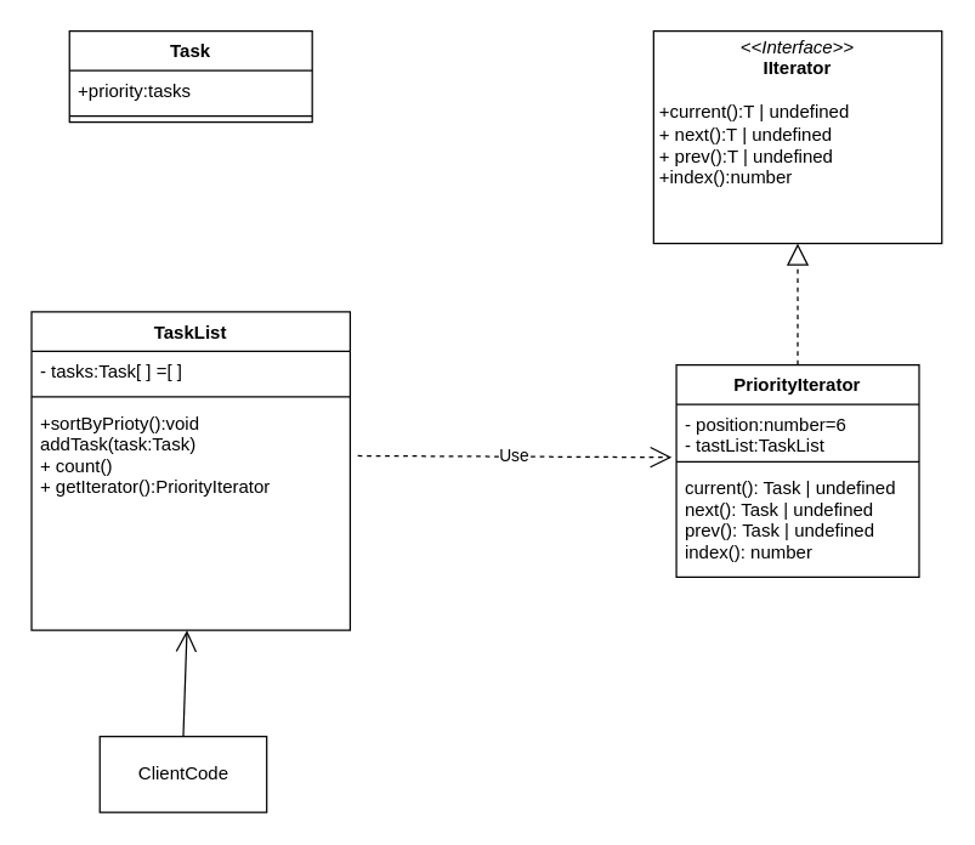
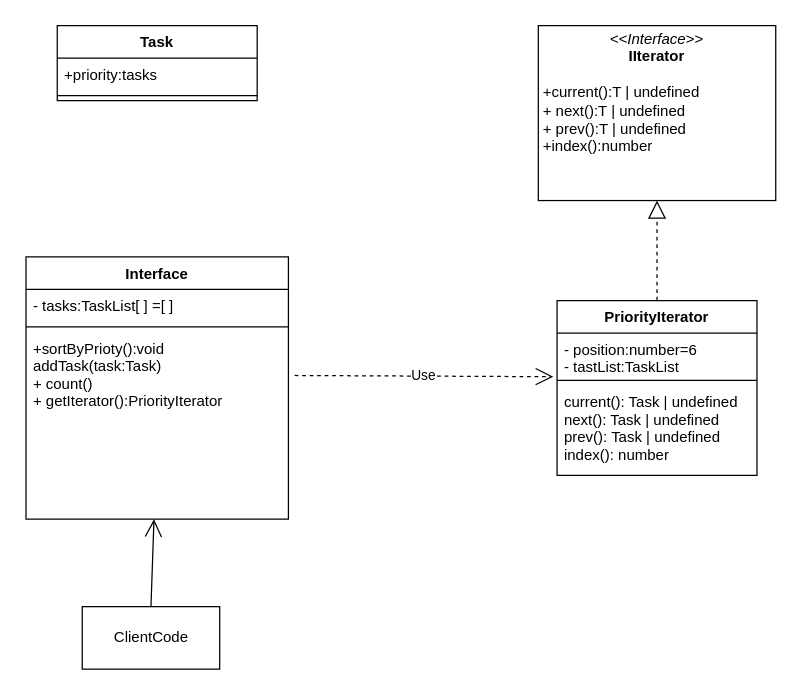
- <mxCell id="5" value="TaskList" style="swimlane;fontStyle=1;align=center;verticalAlign=top;childLayout=stackLayout;horizontal=1;startSize=26;horizontalStack=0;resizeParent=1;resizeParentMax=0;resizeLast=0;collapsible=1;marginBottom=0;" vertex="1" parent="1"><mxGeometry x="20" y="205" width="210" height="210" as="geometry" /></mxCell>
+ <mxCell id="5" value="Interface" style="swimlane;fontStyle=1;align=center;verticalAlign=top;childLayout=stackLayout;horizontal=1;startSize=26;horizontalStack=0;resizeParent=1;resizeParentMax=0;resizeLast=0;collapsible=1;marginBottom=0;" vertex="1" parent="1"><mxGeometry x="20" y="205" width="210" height="210" as="geometry" /></mxCell>
- <mxCell id="6" value="- tasks:Task[ ] =[ ]" style="text;strokeColor=none;fillColor=none;align=left;verticalAlign=top;spacingLeft=4;spacingRight=4;overflow=hidden;rotatable=0;points=[[0,0.5],[1,0.5]];portConstraint=eastwest;" vertex="1" parent="5"><mxGeometry y="26" width="210" height="26" as="geometry" /></mxCell>
+ <mxCell id="6" value="- tasks:TaskList[ ] =[ ]" style="text;strokeColor=none;fillColor=none;align=left;verticalAlign=top;spacingLeft=4;spacingRight=4;overflow=hidden;rotatable=0;points=[[0,0.5],[1,0.5]];portConstraint=eastwest;" vertex="1" parent="5"><mxGeometry y="26" width="210" height="26" as="geometry" /></mxCell>
